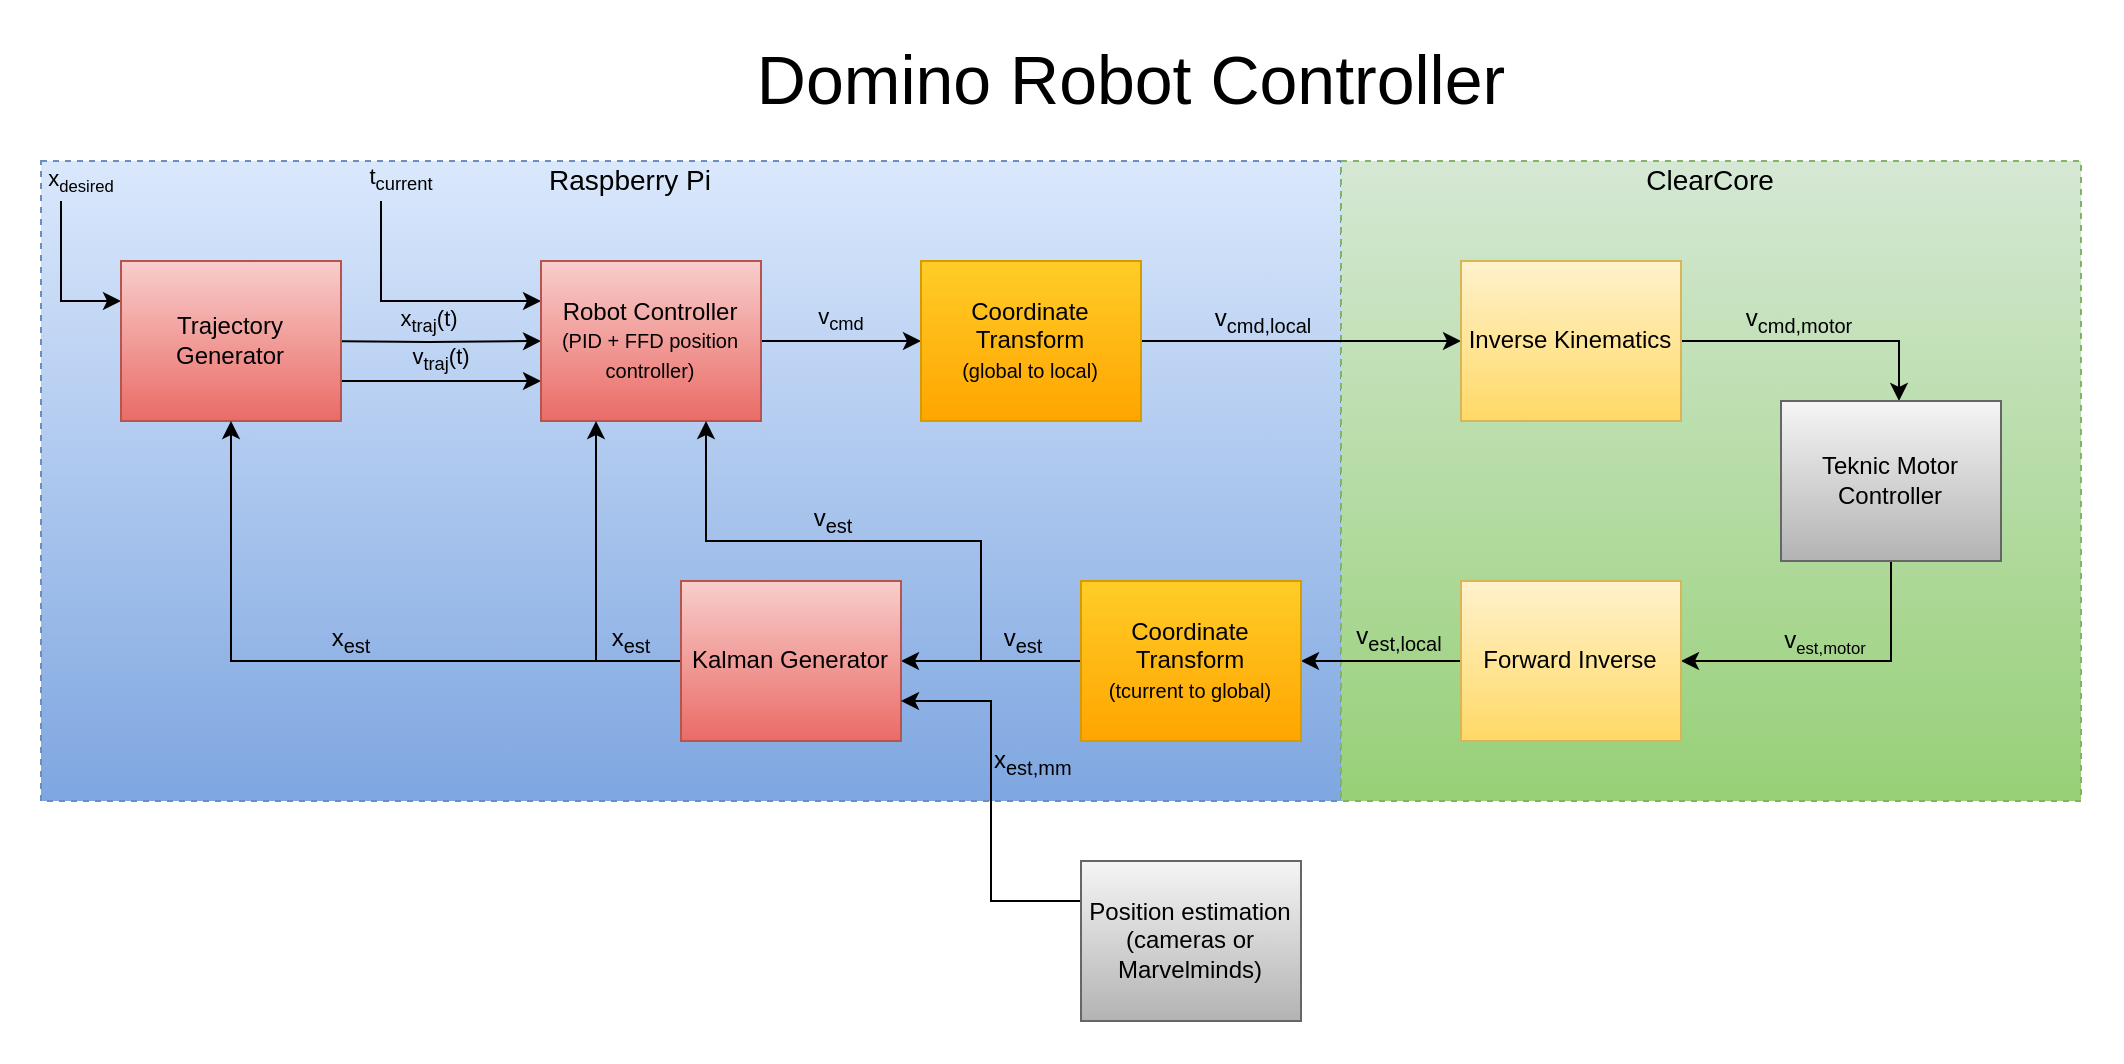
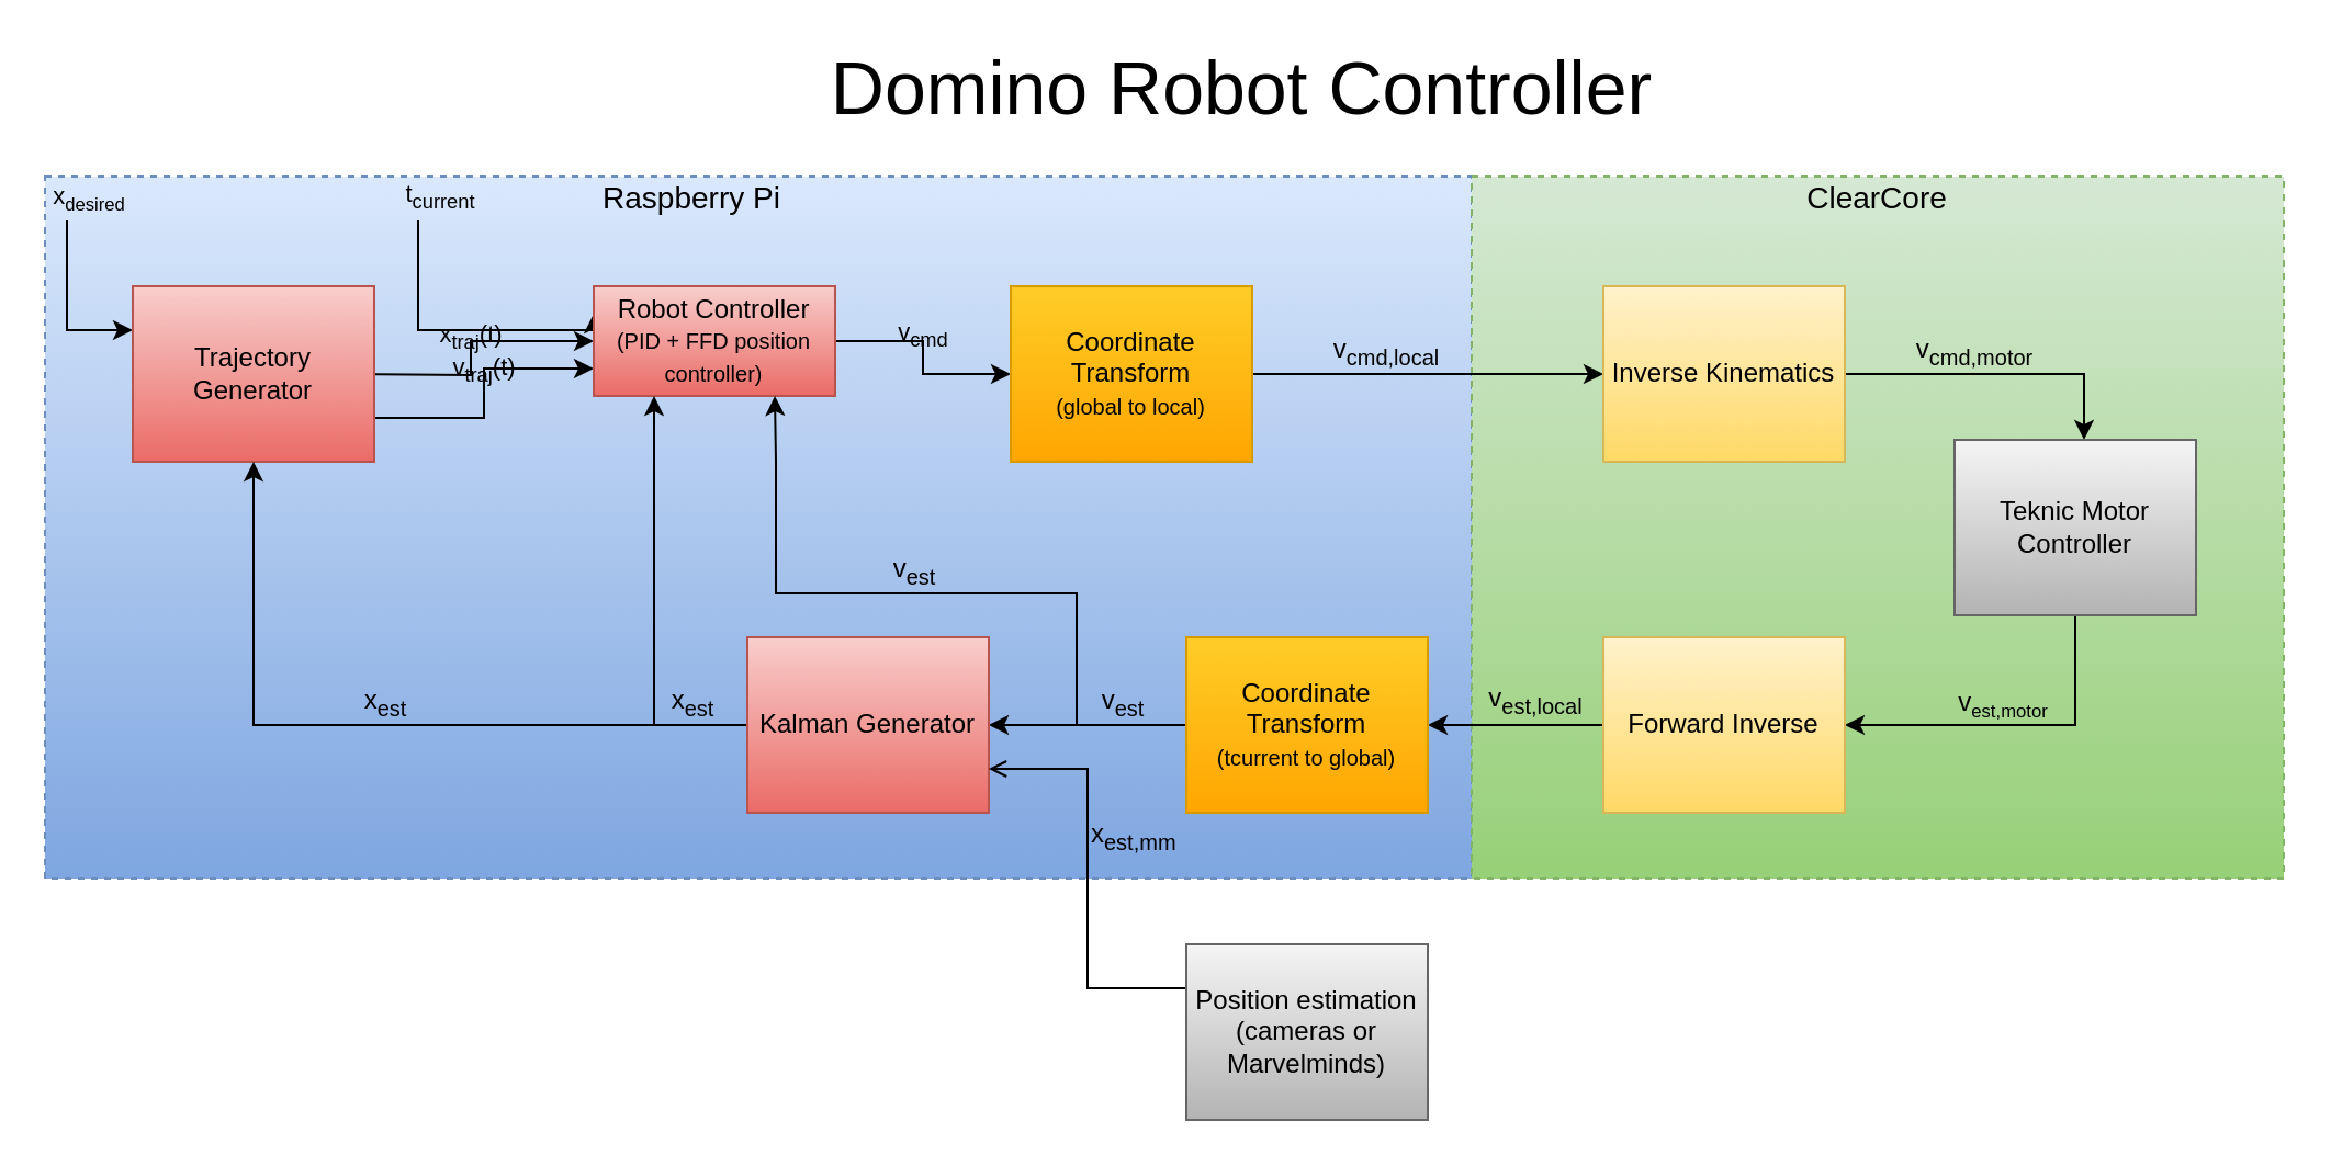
- <mxCell id="10" value="Robot Controller&lt;br style=&quot;font-size: 10px&quot;&gt;&lt;font size=&quot;1&quot;&gt;(PID + FFD position controller)&lt;/font&gt;" style="rounded=0;whiteSpace=wrap;html=1;gradientColor=#ea6b66;fillColor=#f8cecc;strokeColor=#b85450;" parent="1" vertex="1"><mxGeometry x="270" y="130" width="110" height="80" as="geometry" /></mxCell>
+ <mxCell id="10" value="Robot Controller&lt;br style=&quot;font-size: 10px&quot;&gt;&lt;font size=&quot;1&quot;&gt;(PID + FFD position controller)&lt;/font&gt;" style="rounded=0;whiteSpace=wrap;html=1;gradientColor=#ea6b66;fillColor=#f8cecc;strokeColor=#b85450;" parent="1" vertex="1"><mxGeometry x="270" y="130" width="110" height="50" as="geometry" /></mxCell>
- <mxCell id="30" style="edgeStyle=orthogonalEdgeStyle;rounded=0;orthogonalLoop=1;jettySize=auto;html=1;exitX=0;exitY=0.25;exitDx=0;exitDy=0;entryX=1;entryY=0.75;entryDx=0;entryDy=0;startArrow=none;startFill=0;endArrow=classic;endFill=1;fontColor=#000000;" parent="1" source="32" target="29" edge="1"><mxGeometry relative="1" as="geometry" /></mxCell>
+ <mxCell id="30" style="edgeStyle=orthogonalEdgeStyle;rounded=0;orthogonalLoop=1;jettySize=auto;html=1;exitX=0;exitY=0.25;exitDx=0;exitDy=0;entryX=1;entryY=0.75;entryDx=0;entryDy=0;startArrow=none;startFill=0;endArrow=open;endFill=1;fontColor=#000000;" parent="1" source="32" target="29" edge="1"><mxGeometry relative="1" as="geometry" /></mxCell>
